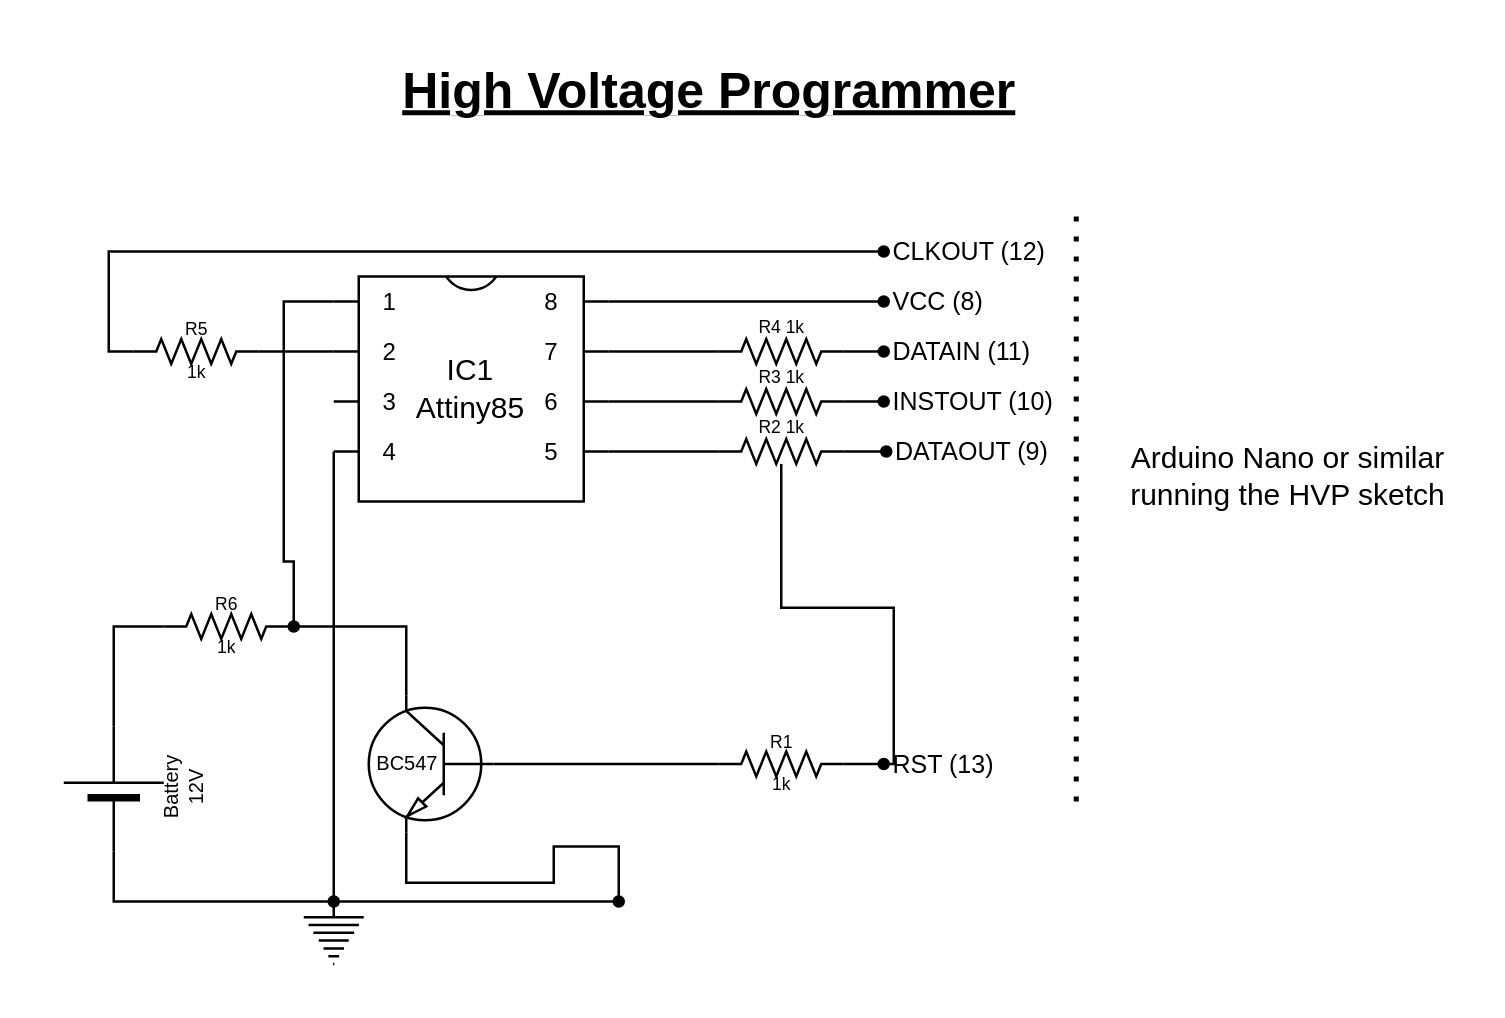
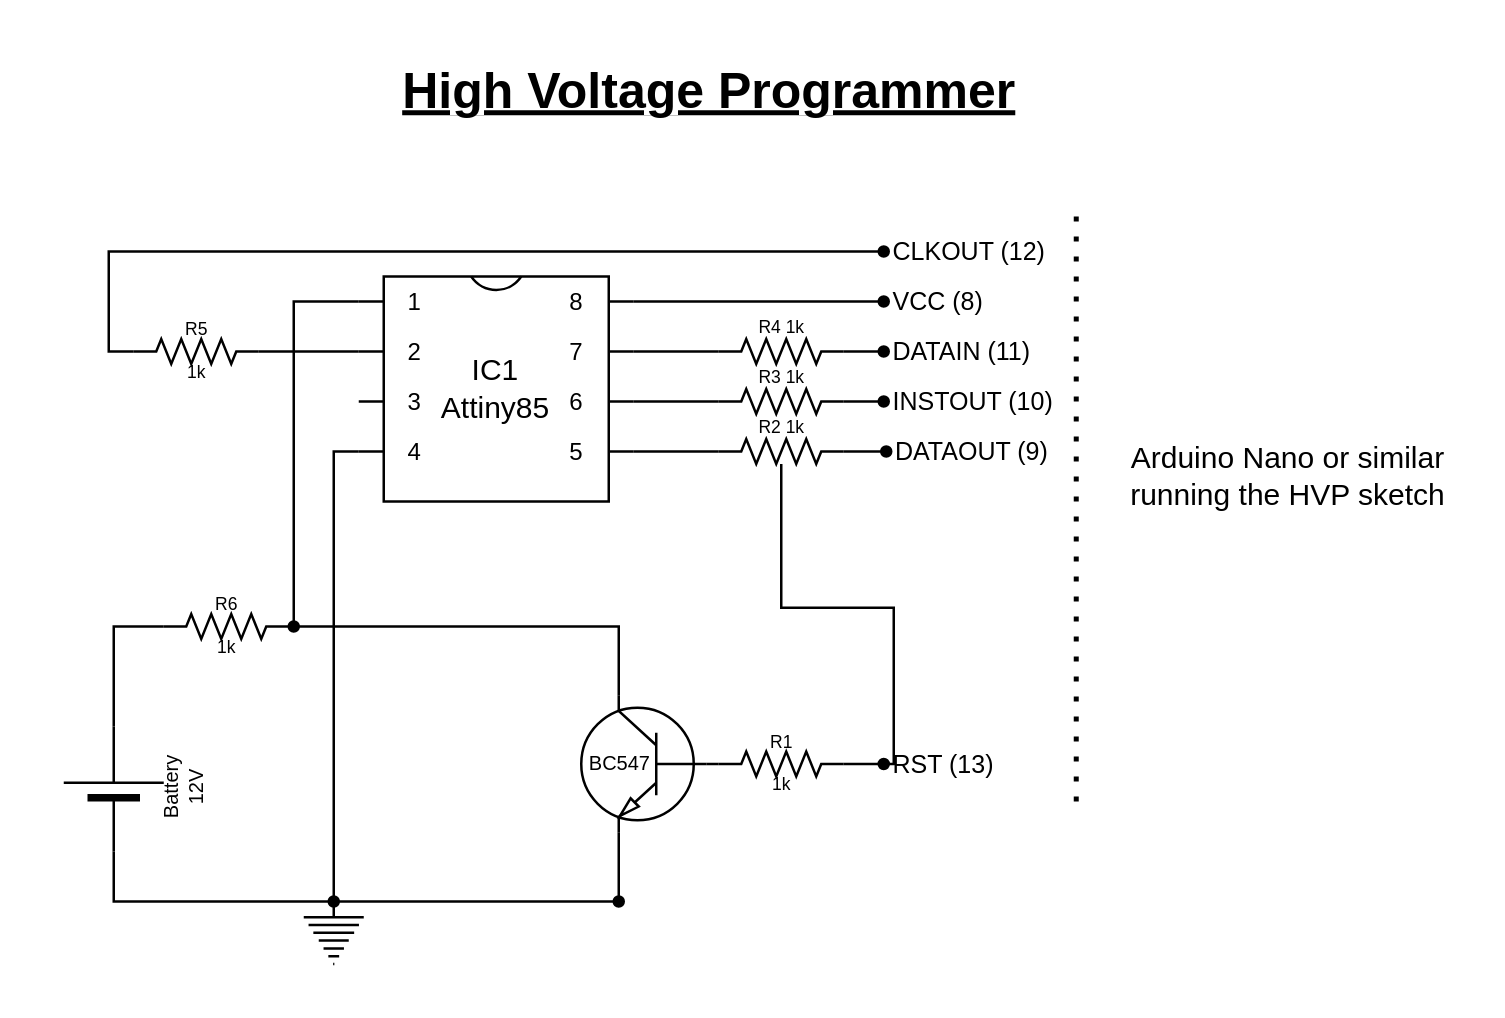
- <mxCell id="8" value="&lt;div&gt;IC1&lt;/div&gt;&lt;div&gt;Attiny85&lt;br&gt;&lt;/div&gt;" style="shadow=0;dashed=0;align=center;html=1;strokeWidth=1;shape=mxgraph.electrical.logic_gates.dual_inline_ic;labelNames=a,b,c,d,e,f,g,h,i,j,k,l,m,n,o,p,q,r,s,t;whiteSpace=wrap;" vertex="1" parent="4"><mxGeometry x="108" y="30" width="110" height="90" as="geometry" /></mxCell>
+ <mxCell id="8" value="&lt;div&gt;IC1&lt;/div&gt;&lt;div&gt;Attiny85&lt;br&gt;&lt;/div&gt;" style="shadow=0;dashed=0;align=center;html=1;strokeWidth=1;shape=mxgraph.electrical.logic_gates.dual_inline_ic;labelNames=a,b,c,d,e,f,g,h,i,j,k,l,m,n,o,p,q,r,s,t;whiteSpace=wrap;" vertex="1" parent="4"><mxGeometry x="118" y="30" width="110" height="90" as="geometry" /></mxCell>
- <mxCell id="6" value="BC547" style="verticalLabelPosition=middle;shadow=0;dashed=0;align=right;html=1;verticalAlign=middle;shape=mxgraph.electrical.transistors.npn_transistor_1;flipH=1;spacing=-27;labelPosition=left;fontSize=8;" vertex="1" parent="4"><mxGeometry x="122" y="190" width="50" height="70" as="geometry" /></mxCell>
+ <mxCell id="6" value="BC547" style="verticalLabelPosition=middle;shadow=0;dashed=0;align=right;html=1;verticalAlign=middle;shape=mxgraph.electrical.transistors.npn_transistor_1;flipH=1;spacing=-27;labelPosition=left;fontSize=8;" vertex="1" parent="4"><mxGeometry x="207" y="190" width="50" height="70" as="geometry" /></mxCell>
